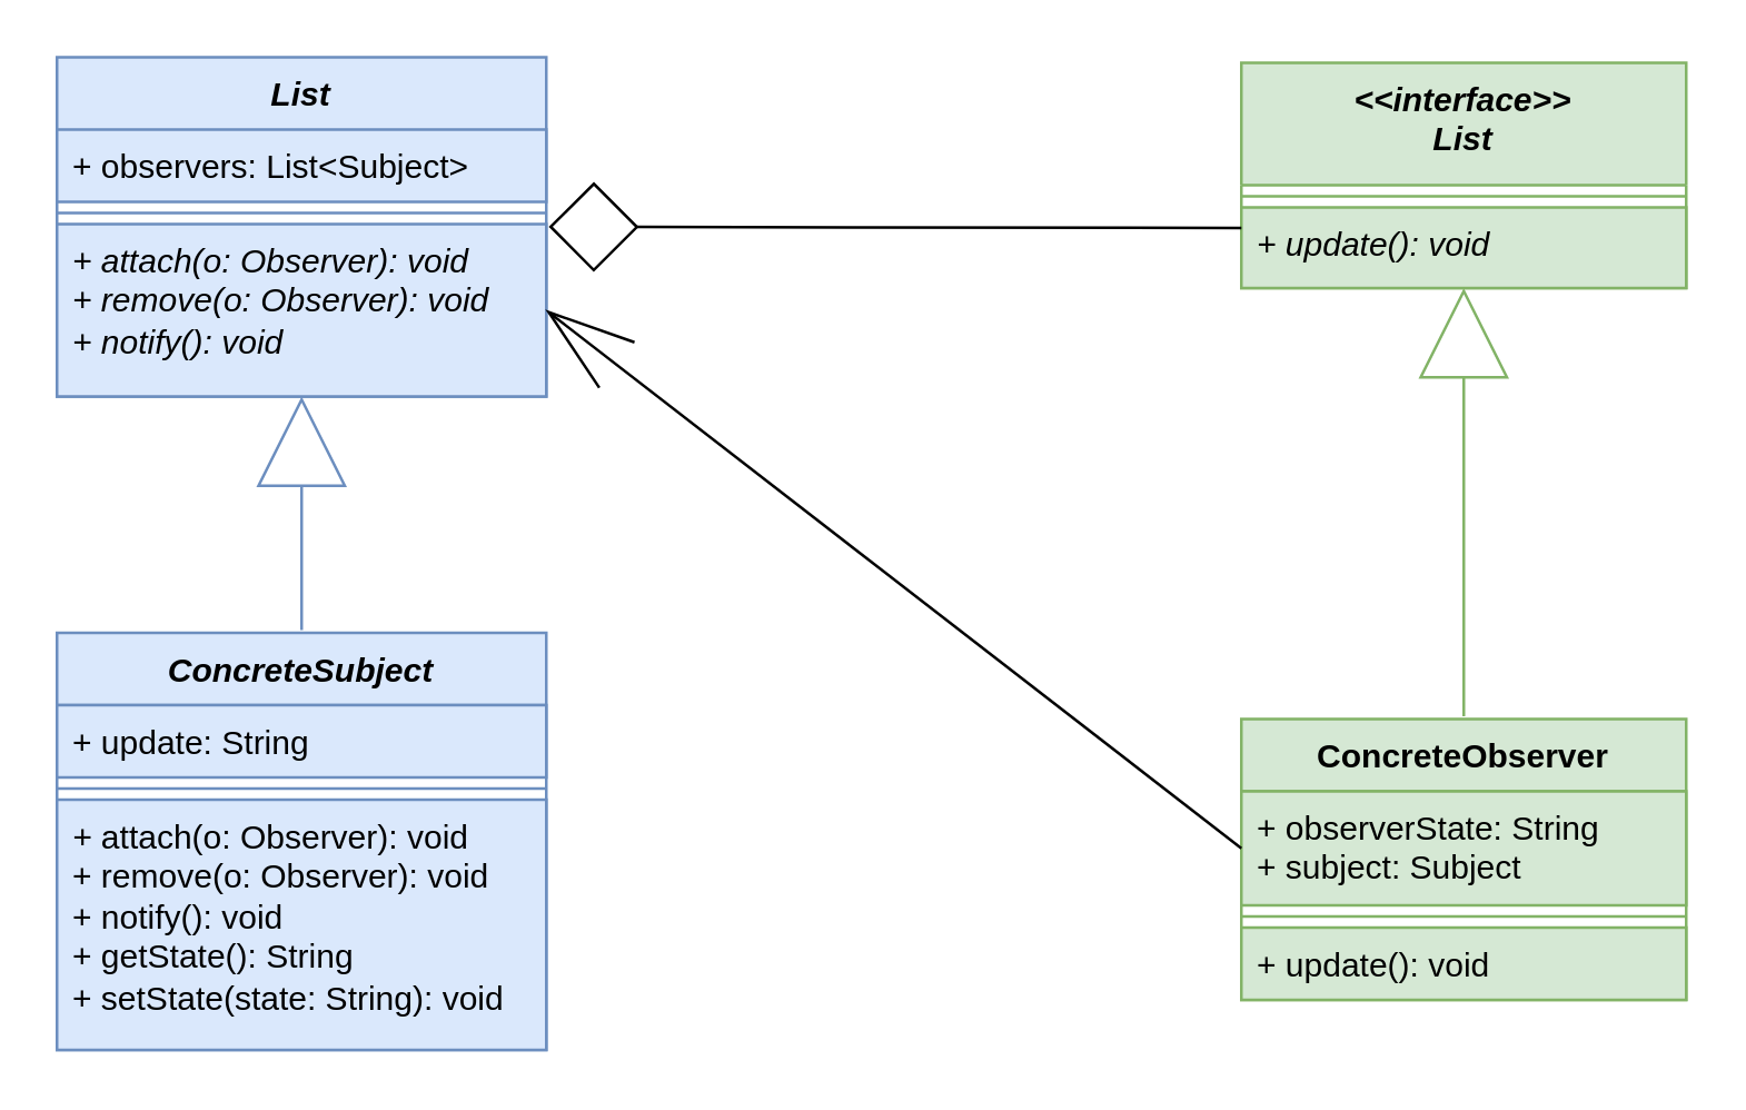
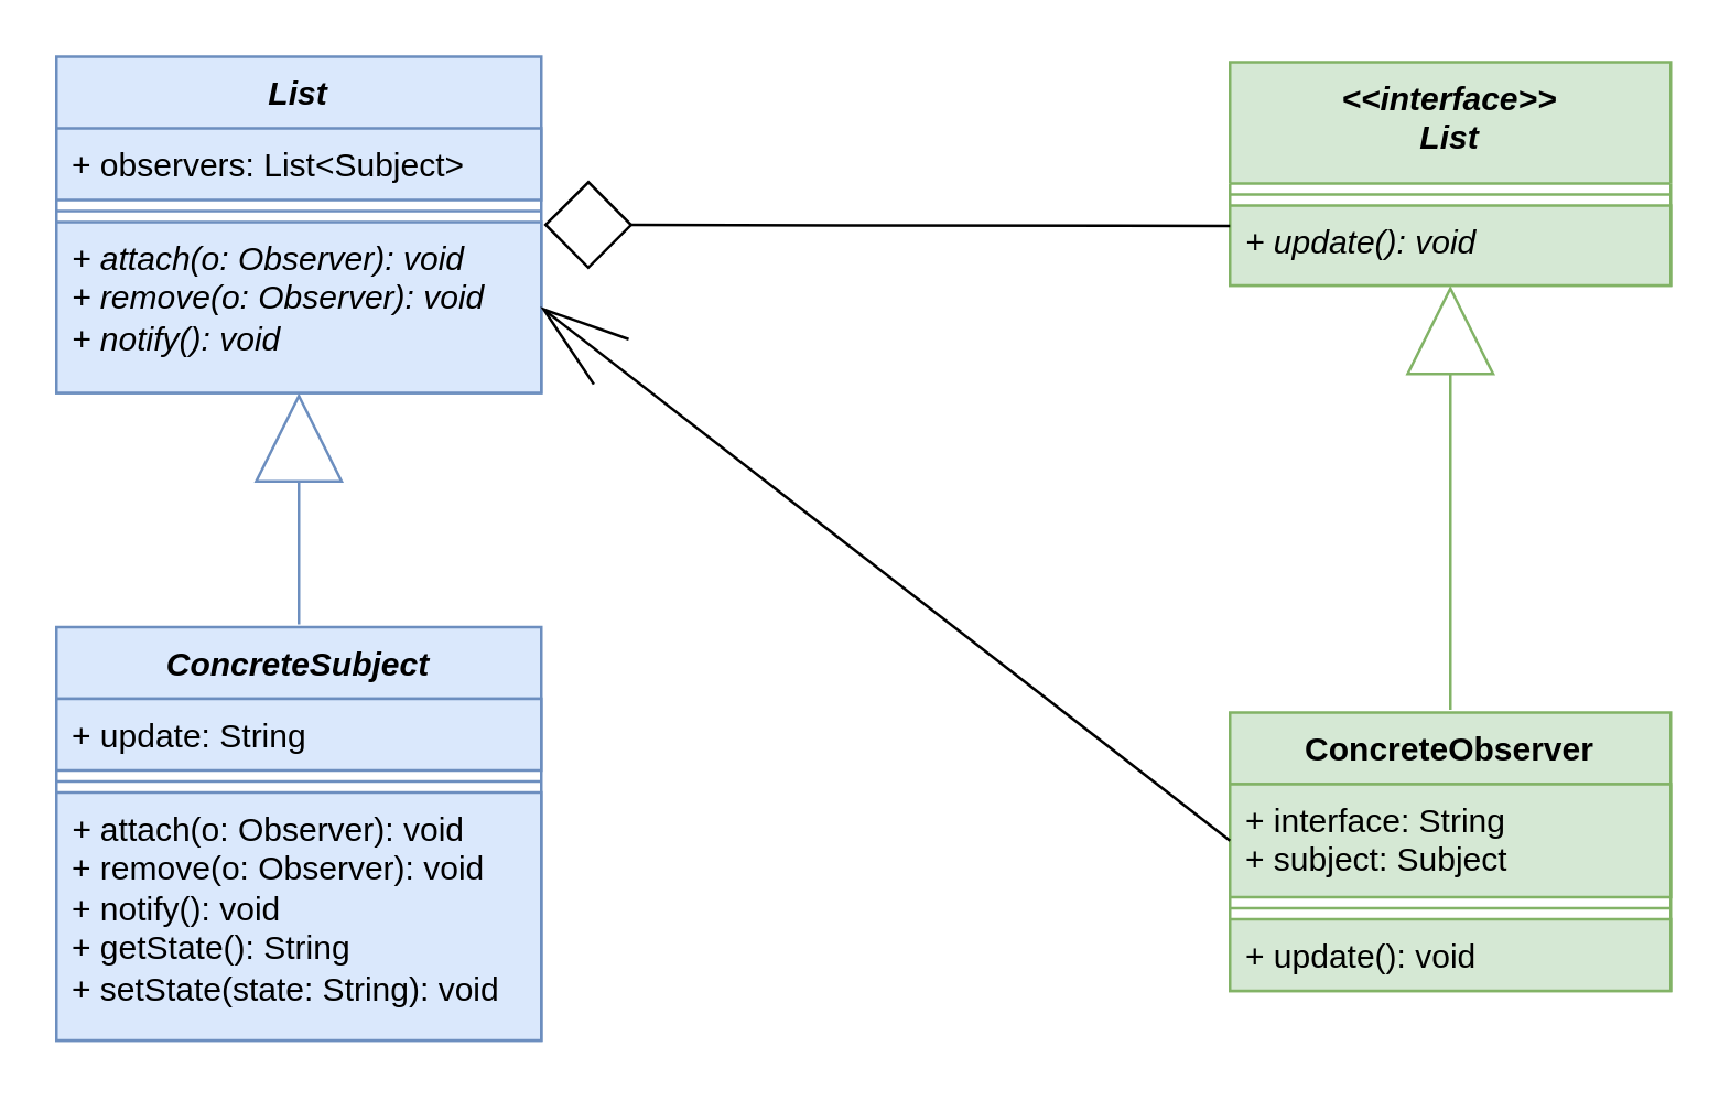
- <mxCell id="17" value="+ observerState: String&lt;div&gt;+ subject: Subject&lt;/div&gt;" style="text;strokeColor=#82b366;fillColor=#d5e8d4;align=left;verticalAlign=top;spacingLeft=4;spacingRight=4;overflow=hidden;rotatable=0;points=[[0,0.5],[1,0.5]];portConstraint=eastwest;whiteSpace=wrap;html=1;" vertex="1" parent="16"><mxGeometry y="26" width="160" height="41" as="geometry" /></mxCell>
+ <mxCell id="17" value="+ interface: String&lt;div&gt;+ subject: Subject&lt;/div&gt;" style="text;strokeColor=#82b366;fillColor=#d5e8d4;align=left;verticalAlign=top;spacingLeft=4;spacingRight=4;overflow=hidden;rotatable=0;points=[[0,0.5],[1,0.5]];portConstraint=eastwest;whiteSpace=wrap;html=1;" vertex="1" parent="16"><mxGeometry y="26" width="160" height="41" as="geometry" /></mxCell>
